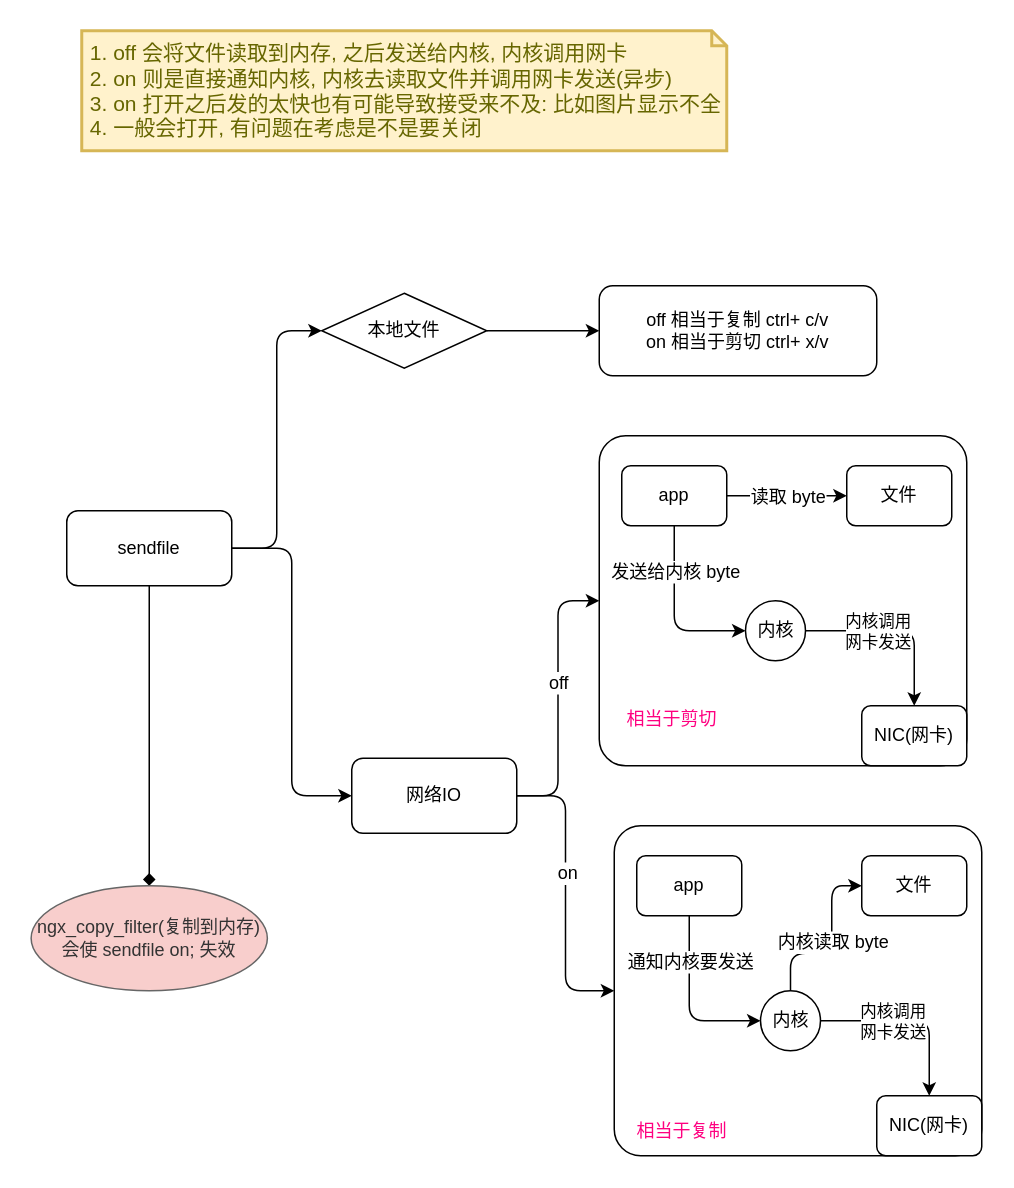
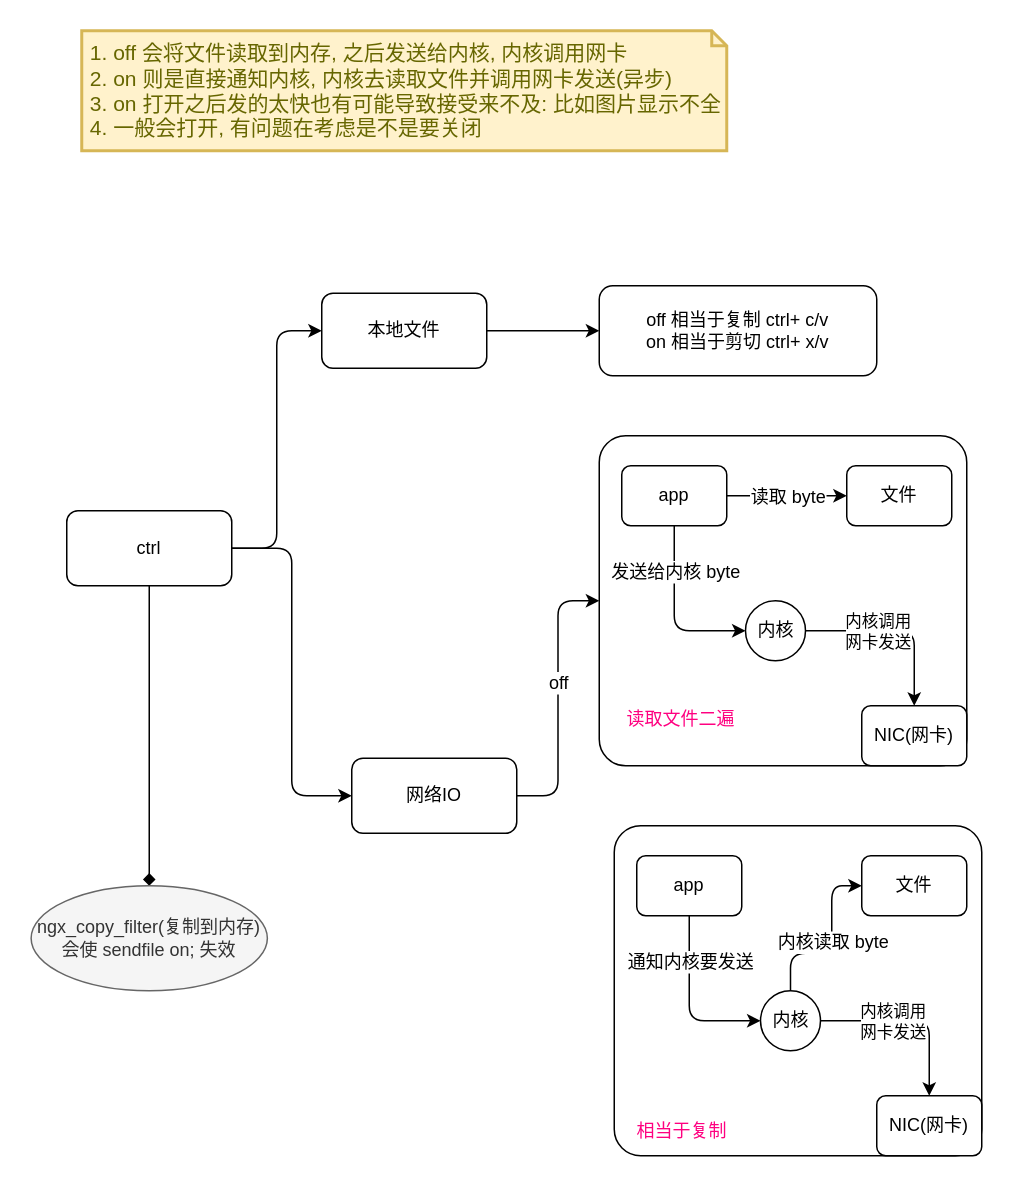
- <mxCell id="7" value="本地文件" style="rhombus;whiteSpace=wrap;html=1;" parent="1" vertex="1"><mxGeometry x="214" y="195" width="110" height="50" as="geometry" /></mxCell>
+ <mxCell id="7" value="本地文件" style="rounded=1;whiteSpace=wrap;html=1;" parent="1" vertex="1"><mxGeometry x="214" y="195" width="110" height="50" as="geometry" /></mxCell>
- <mxCell id="5" value="sendfile" style="rounded=1;whiteSpace=wrap;html=1;" parent="1" vertex="1"><mxGeometry x="44" y="340" width="110" height="50" as="geometry" /></mxCell>
+ <mxCell id="5" value="ctrl" style="rounded=1;whiteSpace=wrap;html=1;" parent="1" vertex="1"><mxGeometry x="44" y="340" width="110" height="50" as="geometry" /></mxCell>
- <mxCell id="14" value="&lt;font color=&quot;#ff0080&quot;&gt;&lt;br&gt;&lt;br&gt;&lt;br&gt;&lt;br&gt;&lt;br&gt;&lt;br&gt;&lt;br&gt;&lt;br&gt;&lt;br&gt;&lt;br&gt;&lt;br&gt;&amp;nbsp; &amp;nbsp; &amp;nbsp;相当于剪切&amp;nbsp;&amp;nbsp;&lt;/font&gt;" style="whiteSpace=wrap;html=1;rounded=1;arcSize=8;align=left;" parent="1" vertex="1"><mxGeometry x="399" y="290" width="245" height="220" as="geometry" /></mxCell>
+ <mxCell id="14" value="&lt;font color=&quot;#ff0080&quot;&gt;&lt;br&gt;&lt;br&gt;&lt;br&gt;&lt;br&gt;&lt;br&gt;&lt;br&gt;&lt;br&gt;&lt;br&gt;&lt;br&gt;&lt;br&gt;&lt;br&gt;&amp;nbsp; &amp;nbsp; &amp;nbsp;读取文件二遍&amp;nbsp;&amp;nbsp;&lt;/font&gt;" style="whiteSpace=wrap;html=1;rounded=1;arcSize=8;align=left;" parent="1" vertex="1"><mxGeometry x="399" y="290" width="245" height="220" as="geometry" /></mxCell>
- <mxCell id="10" style="edgeStyle=orthogonalEdgeStyle;rounded=1;orthogonalLoop=1;jettySize=auto;html=1;" parent="1" source="12" target="25" edge="1"><mxGeometry relative="1" as="geometry" /></mxCell>
- <mxCell id="11" value="&lt;font style=&quot;font-size: 12px&quot;&gt;on&lt;/font&gt;" style="edgeLabel;html=1;align=center;verticalAlign=middle;resizable=0;points=[];" parent="10" vertex="1" connectable="0"><mxGeometry x="-0.152" y="1" relative="1" as="geometry"><mxPoint y="1" as="offset" /></mxGeometry></mxCell>
- <mxCell id="37" value="ngx_copy_filter(复制到内存) 会使 sendfile on; 失效" style="ellipse;whiteSpace=wrap;html=1;rounded=1;fillColor=#f8cecc;strokeColor=#666666;fontColor=#333333;" vertex="1" parent="1"><mxGeometry x="20.25" y="590" width="157.5" height="70" as="geometry" /></mxCell>
+ <mxCell id="37" value="ngx_copy_filter(复制到内存) 会使 sendfile on; 失效" style="ellipse;whiteSpace=wrap;html=1;rounded=1;fillColor=#f5f5f5;strokeColor=#666666;fontColor=#333333;" vertex="1" parent="1"><mxGeometry x="20.25" y="590" width="157.5" height="70" as="geometry" /></mxCell>
